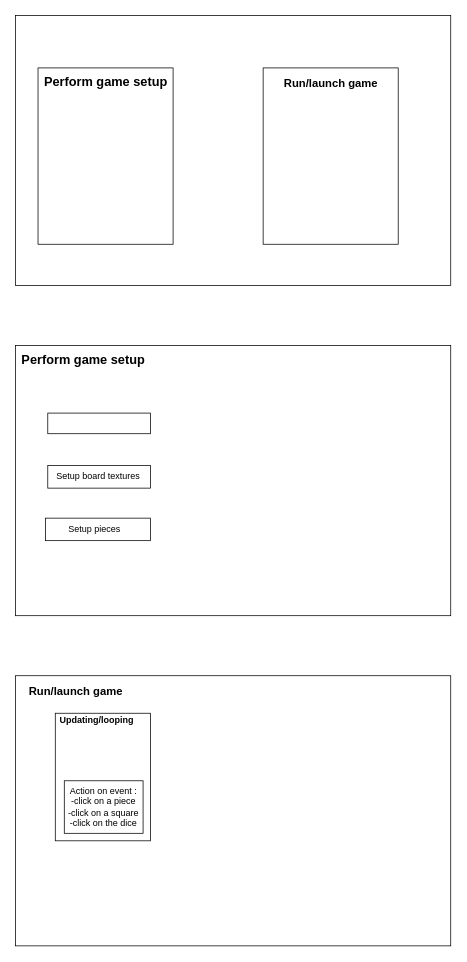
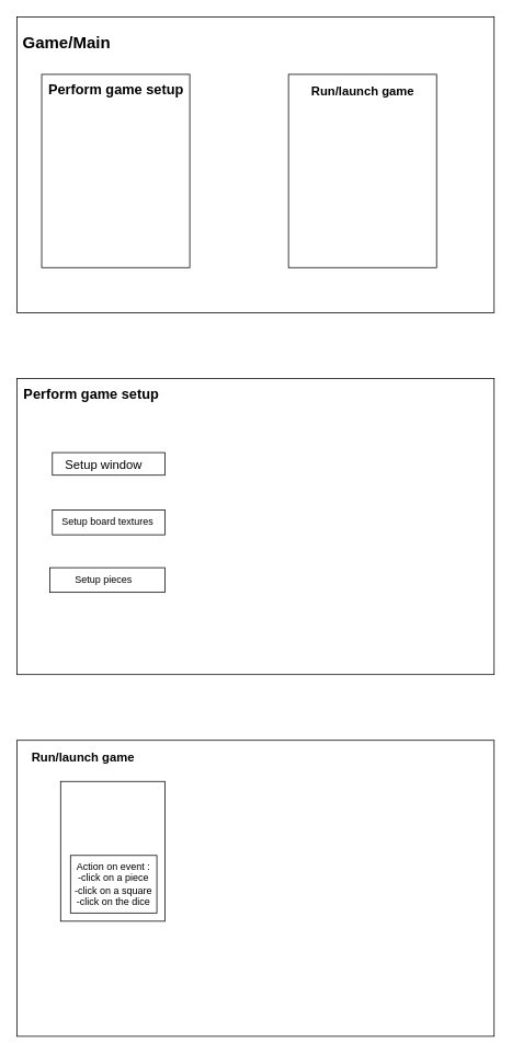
+ <mxCell id="3" value="&lt;font style=&quot;font-size: 20px&quot;&gt;&lt;b&gt;&lt;font style=&quot;font-size: 20px&quot;&gt;Game/Main&lt;/font&gt;&lt;/b&gt;&lt;/font&gt;" style="text;html=1;resizable=0;autosize=1;align=center;verticalAlign=middle;points=[];fillColor=none;strokeColor=none;rounded=0;" parent="1" vertex="1"><mxGeometry x="20" y="40" width="120" height="20" as="geometry" /></mxCell>
+ <mxCell id="13" value="&lt;font style=&quot;font-size: 15px&quot;&gt;&lt;font style=&quot;font-size: 15px&quot;&gt;Setup window&lt;/font&gt;&lt;/font&gt;" style="text;html=1;resizable=0;autosize=1;align=center;verticalAlign=middle;points=[];fillColor=none;strokeColor=none;rounded=0;" parent="1" vertex="1"><mxGeometry x="70" y="553.75" width="110" height="20" as="geometry" /></mxCell>
- <mxCell id="17" value="&lt;b&gt;Updating/looping&lt;/b&gt;" style="text;html=1;resizable=0;autosize=1;align=center;verticalAlign=middle;points=[];fillColor=none;strokeColor=none;rounded=0;" vertex="1" parent="1"><mxGeometry x="73" y="950" width="110" height="20" as="geometry" /></mxCell>
